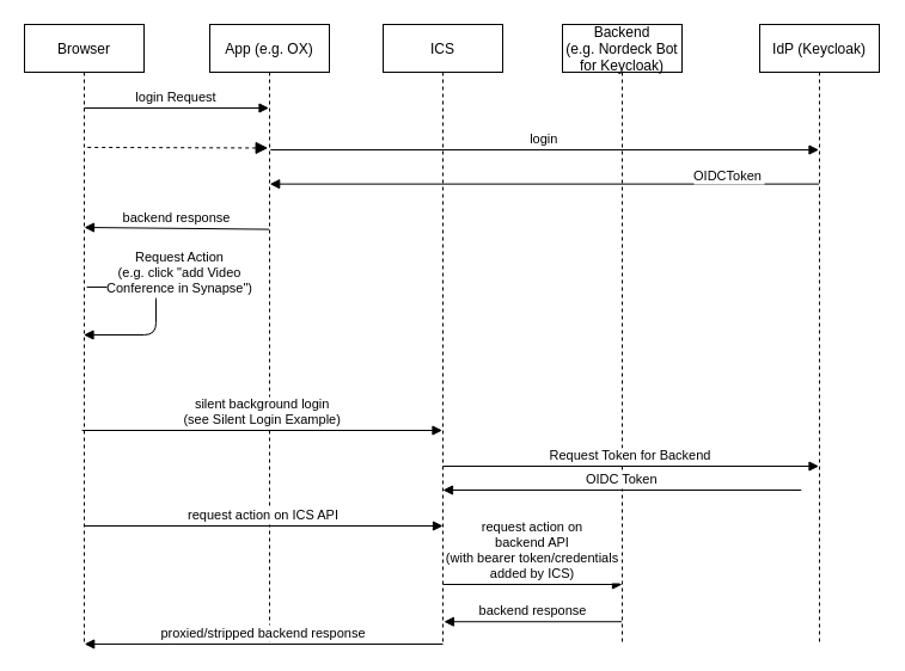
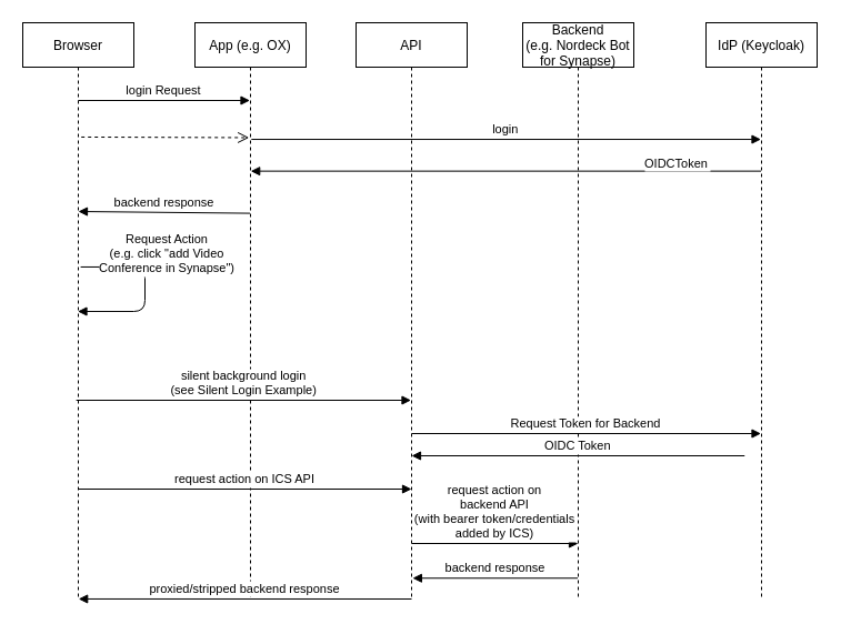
- <mxCell id="5" value="Backend&#10;(e.g. Nordeck Bot&#10;for Keycloak)" style="shape=umlLifeline;perimeter=lifelinePerimeter;container=1;collapsible=0;recursiveResize=0;rounded=0;shadow=0;strokeWidth=1;" parent="1" vertex="1"><mxGeometry x="470" y="20" width="100" height="520" as="geometry" /></mxCell>
+ <mxCell id="5" value="Backend&#10;(e.g. Nordeck Bot&#10;for Synapse)" style="shape=umlLifeline;perimeter=lifelinePerimeter;container=1;collapsible=0;recursiveResize=0;rounded=0;shadow=0;strokeWidth=1;" parent="1" vertex="1"><mxGeometry x="470" y="20" width="100" height="520" as="geometry" /></mxCell>
- <mxCell id="14" value="ICS" style="shape=umlLifeline;perimeter=lifelinePerimeter;container=1;collapsible=0;recursiveResize=0;rounded=0;shadow=0;strokeWidth=1;" parent="1" vertex="1"><mxGeometry x="320" y="20" width="100" height="520" as="geometry" /></mxCell>
+ <mxCell id="14" value="API" style="shape=umlLifeline;perimeter=lifelinePerimeter;container=1;collapsible=0;recursiveResize=0;rounded=0;shadow=0;strokeWidth=1;" parent="1" vertex="1"><mxGeometry x="320" y="20" width="100" height="520" as="geometry" /></mxCell>
- <mxCell id="13" value="" style="verticalAlign=bottom;endArrow=block;dashed=1;endSize=8;exitX=0.527;exitY=0.198;shadow=0;strokeWidth=1;exitDx=0;exitDy=0;exitPerimeter=0;entryX=0.487;entryY=0.199;entryDx=0;entryDy=0;entryPerimeter=0;" parent="1" source="8" target="2" edge="1"><mxGeometry relative="1" as="geometry"><mxPoint x="225" y="110" as="targetPoint" /><mxPoint x="60" y="110" as="sourcePoint" /></mxGeometry></mxCell>
+ <mxCell id="13" value="" style="verticalAlign=bottom;endArrow=open;dashed=1;endSize=8;exitX=0.527;exitY=0.198;shadow=0;strokeWidth=1;exitDx=0;exitDy=0;exitPerimeter=0;entryX=0.487;entryY=0.199;entryDx=0;entryDy=0;entryPerimeter=0;" parent="1" source="8" target="2" edge="1"><mxGeometry relative="1" as="geometry"><mxPoint x="225" y="110" as="targetPoint" /><mxPoint x="60" y="110" as="sourcePoint" /></mxGeometry></mxCell>
